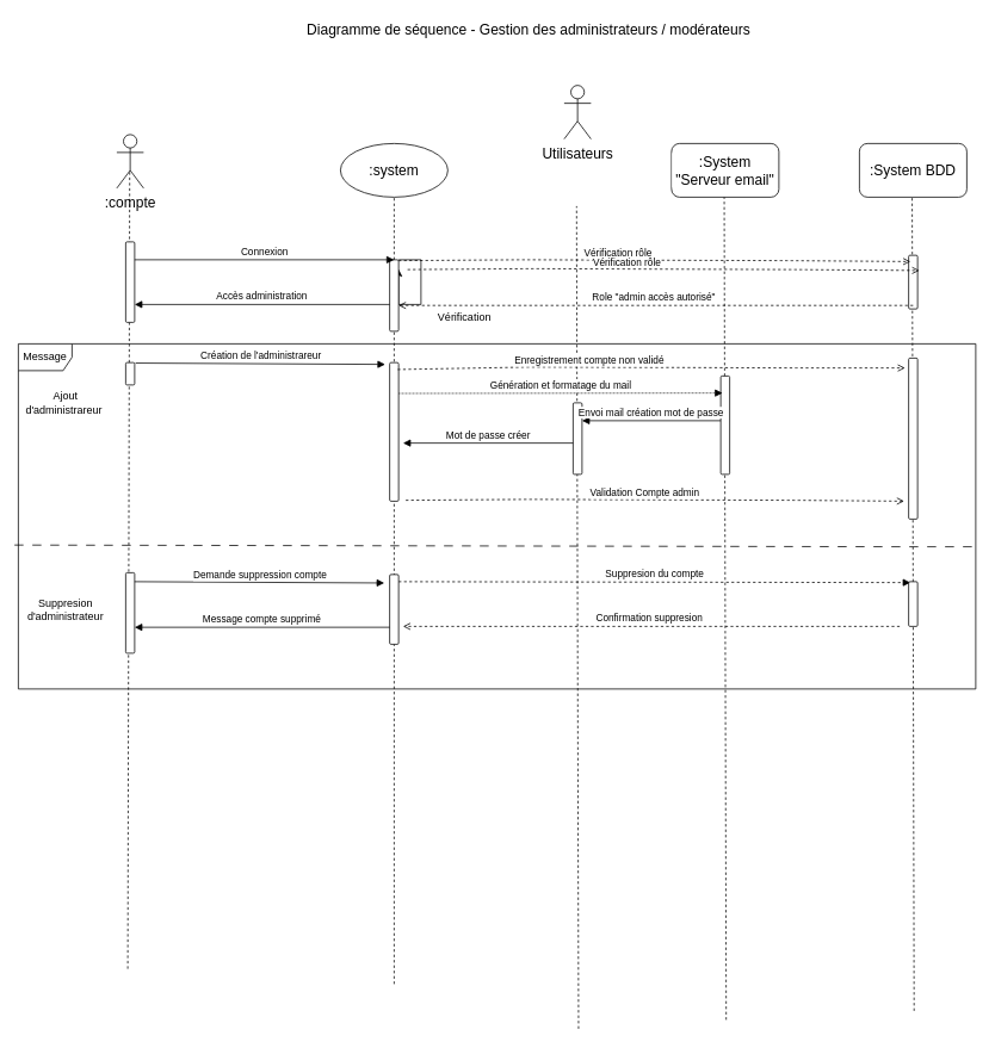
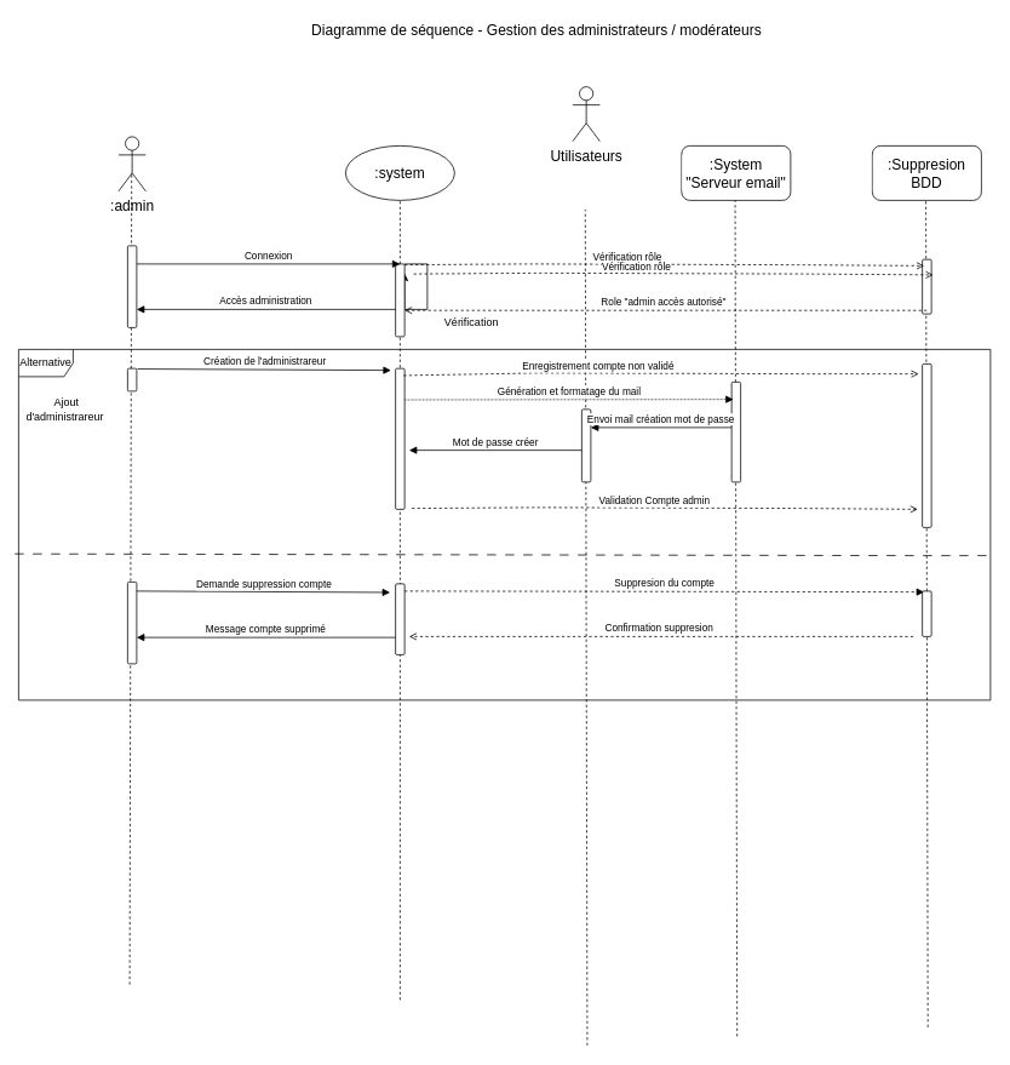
- <mxCell id="18" value=":System BDD" style="rounded=1;whiteSpace=wrap;html=1;shadow=0;labelBackgroundColor=#ffffff;strokeColor=#000000;gradientColor=none;fontSize=16;align=center;" parent="1" vertex="1"><mxGeometry x="960" y="160" width="120" height="60" as="geometry" /></mxCell>
+ <mxCell id="18" value=":Suppresion BDD" style="rounded=1;whiteSpace=wrap;html=1;shadow=0;labelBackgroundColor=#ffffff;strokeColor=#000000;gradientColor=none;fontSize=16;align=center;" parent="1" vertex="1"><mxGeometry x="960" y="160" width="120" height="60" as="geometry" /></mxCell>
- <mxCell id="4" value=":compte" style="shape=umlActor;verticalLabelPosition=bottom;labelBackgroundColor=#ffffff;verticalAlign=top;html=1;shadow=0;strokeColor=#000000;gradientColor=none;fontSize=16;align=center;" parent="1" vertex="1"><mxGeometry x="130" y="150" width="30" height="60" as="geometry" /></mxCell>
+ <mxCell id="4" value=":admin" style="shape=umlActor;verticalLabelPosition=bottom;labelBackgroundColor=#ffffff;verticalAlign=top;html=1;shadow=0;strokeColor=#000000;gradientColor=none;fontSize=16;align=center;" parent="1" vertex="1"><mxGeometry x="130" y="150" width="30" height="60" as="geometry" /></mxCell>
- <mxCell id="8" value="Message" style="shape=umlFrame;whiteSpace=wrap;html=1;" parent="1" vertex="1"><mxGeometry x="20" y="384" width="1070" height="386" as="geometry" /></mxCell>
+ <mxCell id="8" value="Alternative" style="shape=umlFrame;whiteSpace=wrap;html=1;" parent="1" vertex="1"><mxGeometry x="20" y="384" width="1070" height="386" as="geometry" /></mxCell>
- <mxCell id="27" value="Suppresion d'administrateur" style="text;html=1;strokeColor=none;fillColor=none;align=center;verticalAlign=middle;whiteSpace=wrap;rounded=0;" parent="1" vertex="1"><mxGeometry x="43.27" y="661" width="60" height="40" as="geometry" /></mxCell>
